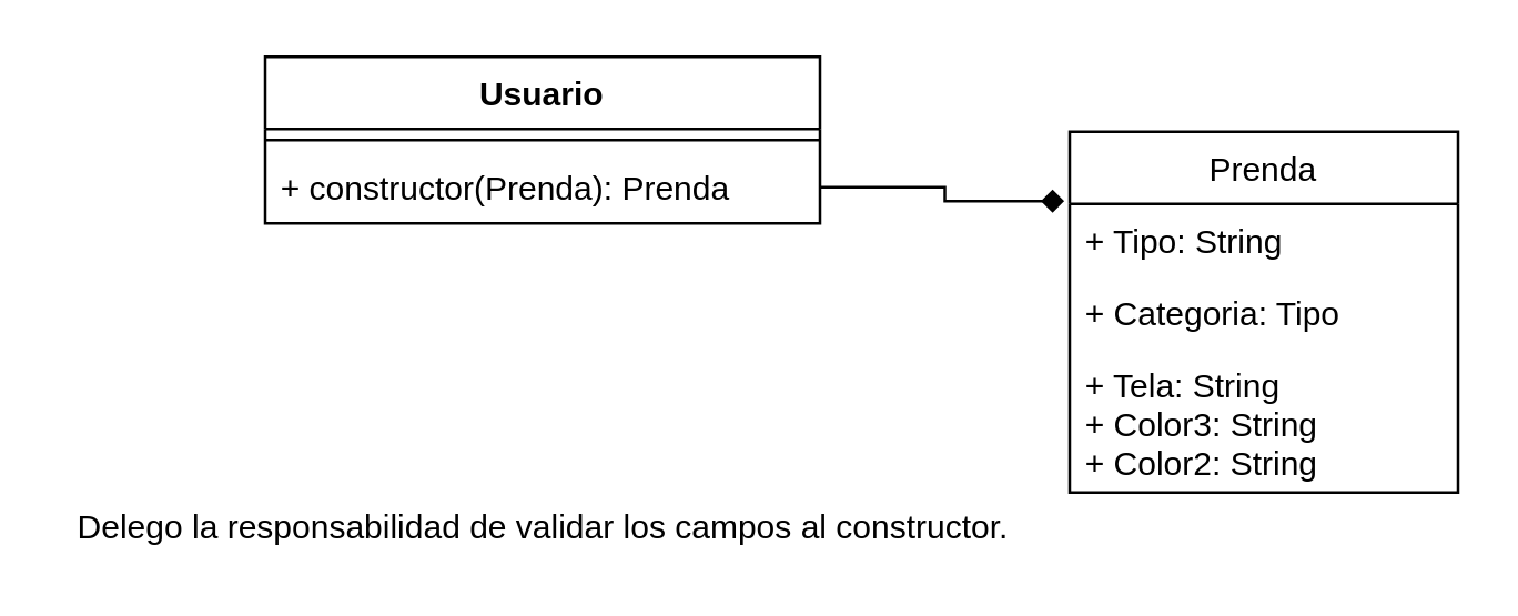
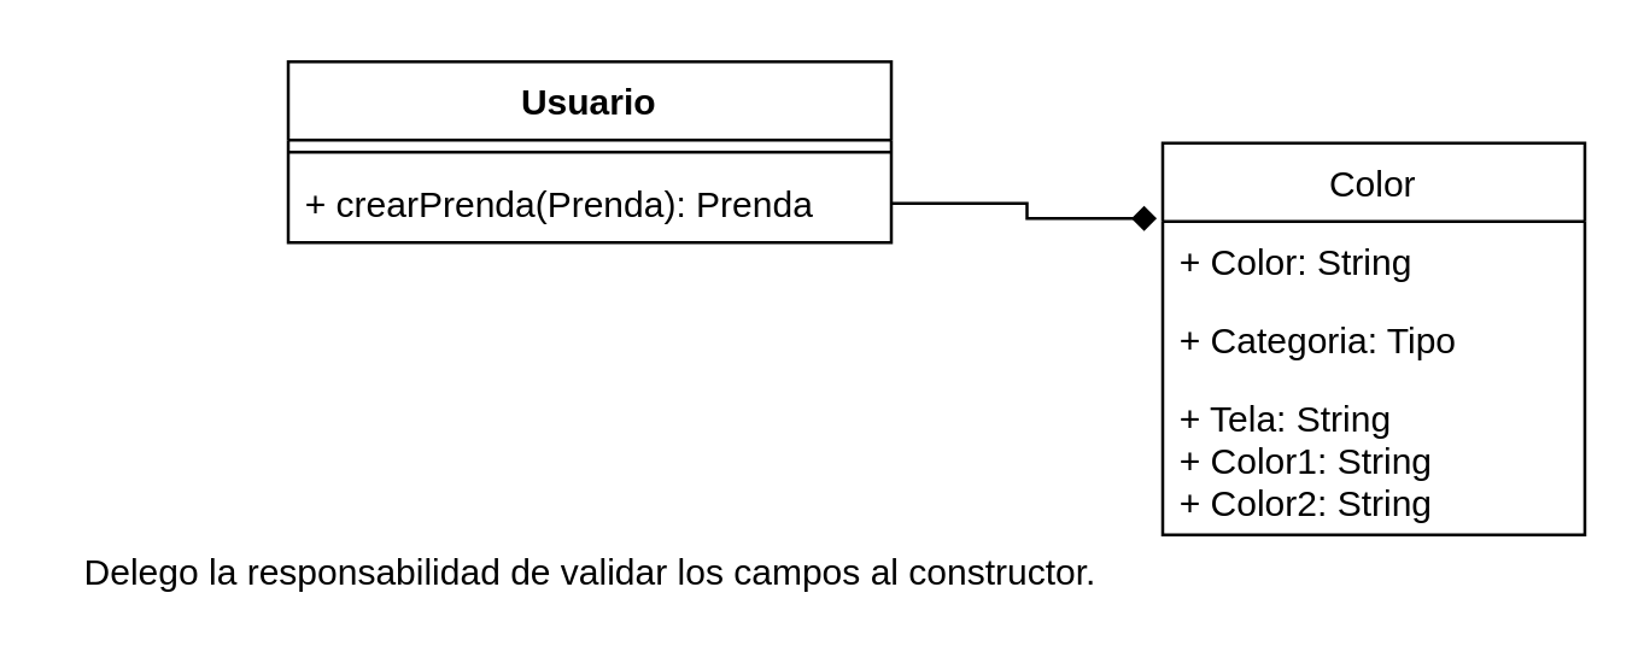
- <mxCell id="5" value="Prenda" style="swimlane;fontStyle=0;childLayout=stackLayout;horizontal=1;startSize=26;fillColor=none;horizontalStack=0;resizeParent=1;resizeParentMax=0;resizeLast=0;collapsible=1;marginBottom=0;" vertex="1" parent="1"><mxGeometry x="385" y="47" width="140" height="130" as="geometry" /></mxCell>
+ <mxCell id="5" value="Color" style="swimlane;fontStyle=0;childLayout=stackLayout;horizontal=1;startSize=26;fillColor=none;horizontalStack=0;resizeParent=1;resizeParentMax=0;resizeLast=0;collapsible=1;marginBottom=0;" vertex="1" parent="1"><mxGeometry x="385" y="47" width="140" height="130" as="geometry" /></mxCell>
- <mxCell id="4" value="+ constructor(Prenda): Prenda" style="text;strokeColor=none;fillColor=none;align=left;verticalAlign=top;spacingLeft=4;spacingRight=4;overflow=hidden;rotatable=0;points=[[0,0.5],[1,0.5]];portConstraint=eastwest;" vertex="1" parent="2"><mxGeometry y="34" width="200" height="26" as="geometry" /></mxCell>
+ <mxCell id="4" value="+ crearPrenda(Prenda): Prenda" style="text;strokeColor=none;fillColor=none;align=left;verticalAlign=top;spacingLeft=4;spacingRight=4;overflow=hidden;rotatable=0;points=[[0,0.5],[1,0.5]];portConstraint=eastwest;" vertex="1" parent="2"><mxGeometry y="34" width="200" height="26" as="geometry" /></mxCell>
- <mxCell id="6" value="+ Tipo: String" style="text;strokeColor=none;fillColor=none;align=left;verticalAlign=top;spacingLeft=4;spacingRight=4;overflow=hidden;rotatable=0;points=[[0,0.5],[1,0.5]];portConstraint=eastwest;" vertex="1" parent="5"><mxGeometry y="26" width="140" height="26" as="geometry" /></mxCell>
+ <mxCell id="6" value="+ Color: String" style="text;strokeColor=none;fillColor=none;align=left;verticalAlign=top;spacingLeft=4;spacingRight=4;overflow=hidden;rotatable=0;points=[[0,0.5],[1,0.5]];portConstraint=eastwest;" vertex="1" parent="5"><mxGeometry y="26" width="140" height="26" as="geometry" /></mxCell>
- <mxCell id="8" value="+ Tela: String&#10;+ Color3: String&#10;+ Color2: String&#10;" style="text;strokeColor=none;fillColor=none;align=left;verticalAlign=top;spacingLeft=4;spacingRight=4;overflow=hidden;rotatable=0;points=[[0,0.5],[1,0.5]];portConstraint=eastwest;" vertex="1" parent="5"><mxGeometry y="78" width="140" height="52" as="geometry" /></mxCell>
+ <mxCell id="8" value="+ Tela: String&#10;+ Color1: String&#10;+ Color2: String&#10;" style="text;strokeColor=none;fillColor=none;align=left;verticalAlign=top;spacingLeft=4;spacingRight=4;overflow=hidden;rotatable=0;points=[[0,0.5],[1,0.5]];portConstraint=eastwest;" vertex="1" parent="5"><mxGeometry y="78" width="140" height="52" as="geometry" /></mxCell>
